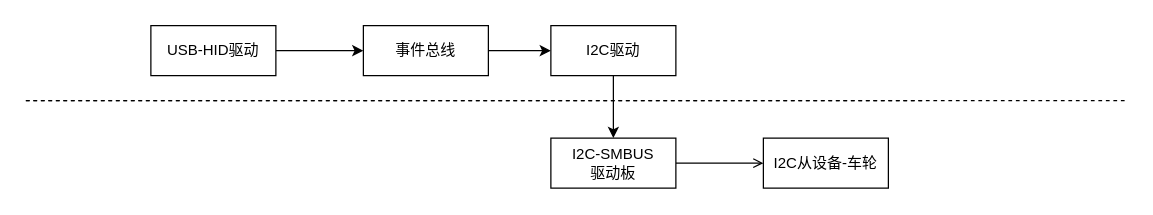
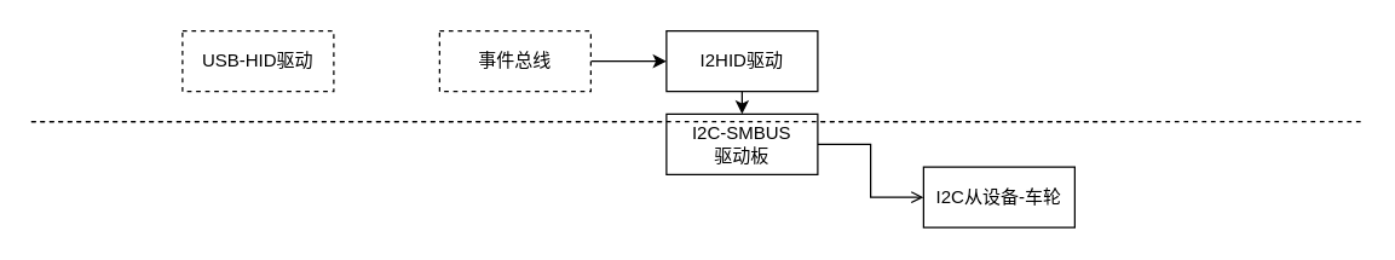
- <mxCell id="3" value="USB-HID驱动" style="rounded=0;whiteSpace=wrap;html=1;" vertex="1" parent="1"><mxGeometry x="120" y="20" width="100" height="40" as="geometry" /></mxCell>
+ <mxCell id="3" value="USB-HID驱动" style="rounded=0;whiteSpace=wrap;html=1;dashed=1;" vertex="1" parent="1"><mxGeometry x="120" y="20" width="100" height="40" as="geometry" /></mxCell>
- <mxCell id="2" style="edgeStyle=orthogonalEdgeStyle;rounded=0;orthogonalLoop=1;jettySize=auto;html=1;exitX=1;exitY=0.5;exitDx=0;exitDy=0;entryX=0;entryY=0.5;entryDx=0;entryDy=0;" edge="1" parent="1" source="3" target="6"><mxGeometry relative="1" as="geometry" /></mxCell>
- <mxCell id="6" value="事件总线" style="rounded=0;whiteSpace=wrap;html=1;" vertex="1" parent="1"><mxGeometry x="290" y="20" width="100" height="40" as="geometry" /></mxCell>
+ <mxCell id="6" value="事件总线" style="rounded=0;whiteSpace=wrap;html=1;dashed=1;" vertex="1" parent="1"><mxGeometry x="290" y="20" width="100" height="40" as="geometry" /></mxCell>
- <mxCell id="8" value="I2C驱动" style="rounded=0;whiteSpace=wrap;html=1;" vertex="1" parent="1"><mxGeometry x="440" y="20" width="100" height="40" as="geometry" /></mxCell>
+ <mxCell id="8" value="I2HID驱动" style="rounded=0;whiteSpace=wrap;html=1;" vertex="1" parent="1"><mxGeometry x="440" y="20" width="100" height="40" as="geometry" /></mxCell>
- <mxCell id="10" value="I2C-&lt;span style=&quot;background-color: transparent; color: light-dark(rgb(0, 0, 0), rgb(255, 255, 255));&quot;&gt;SMBUS&lt;/span&gt;&lt;div&gt;&lt;span style=&quot;background-color: transparent; color: light-dark(rgb(0, 0, 0), rgb(255, 255, 255));&quot;&gt;驱动板&lt;/span&gt;&lt;/div&gt;" style="rounded=0;whiteSpace=wrap;html=1;" vertex="1" parent="1"><mxGeometry x="440" y="110" width="100" height="40" as="geometry" /></mxCell>
+ <mxCell id="10" value="I2C-&lt;span style=&quot;background-color: transparent; color: light-dark(rgb(0, 0, 0), rgb(255, 255, 255));&quot;&gt;SMBUS&lt;/span&gt;&lt;div&gt;&lt;span style=&quot;background-color: transparent; color: light-dark(rgb(0, 0, 0), rgb(255, 255, 255));&quot;&gt;驱动板&lt;/span&gt;&lt;/div&gt;" style="rounded=0;whiteSpace=wrap;html=1;" vertex="1" parent="1"><mxGeometry x="440" y="75" width="100" height="40" as="geometry" /></mxCell>
